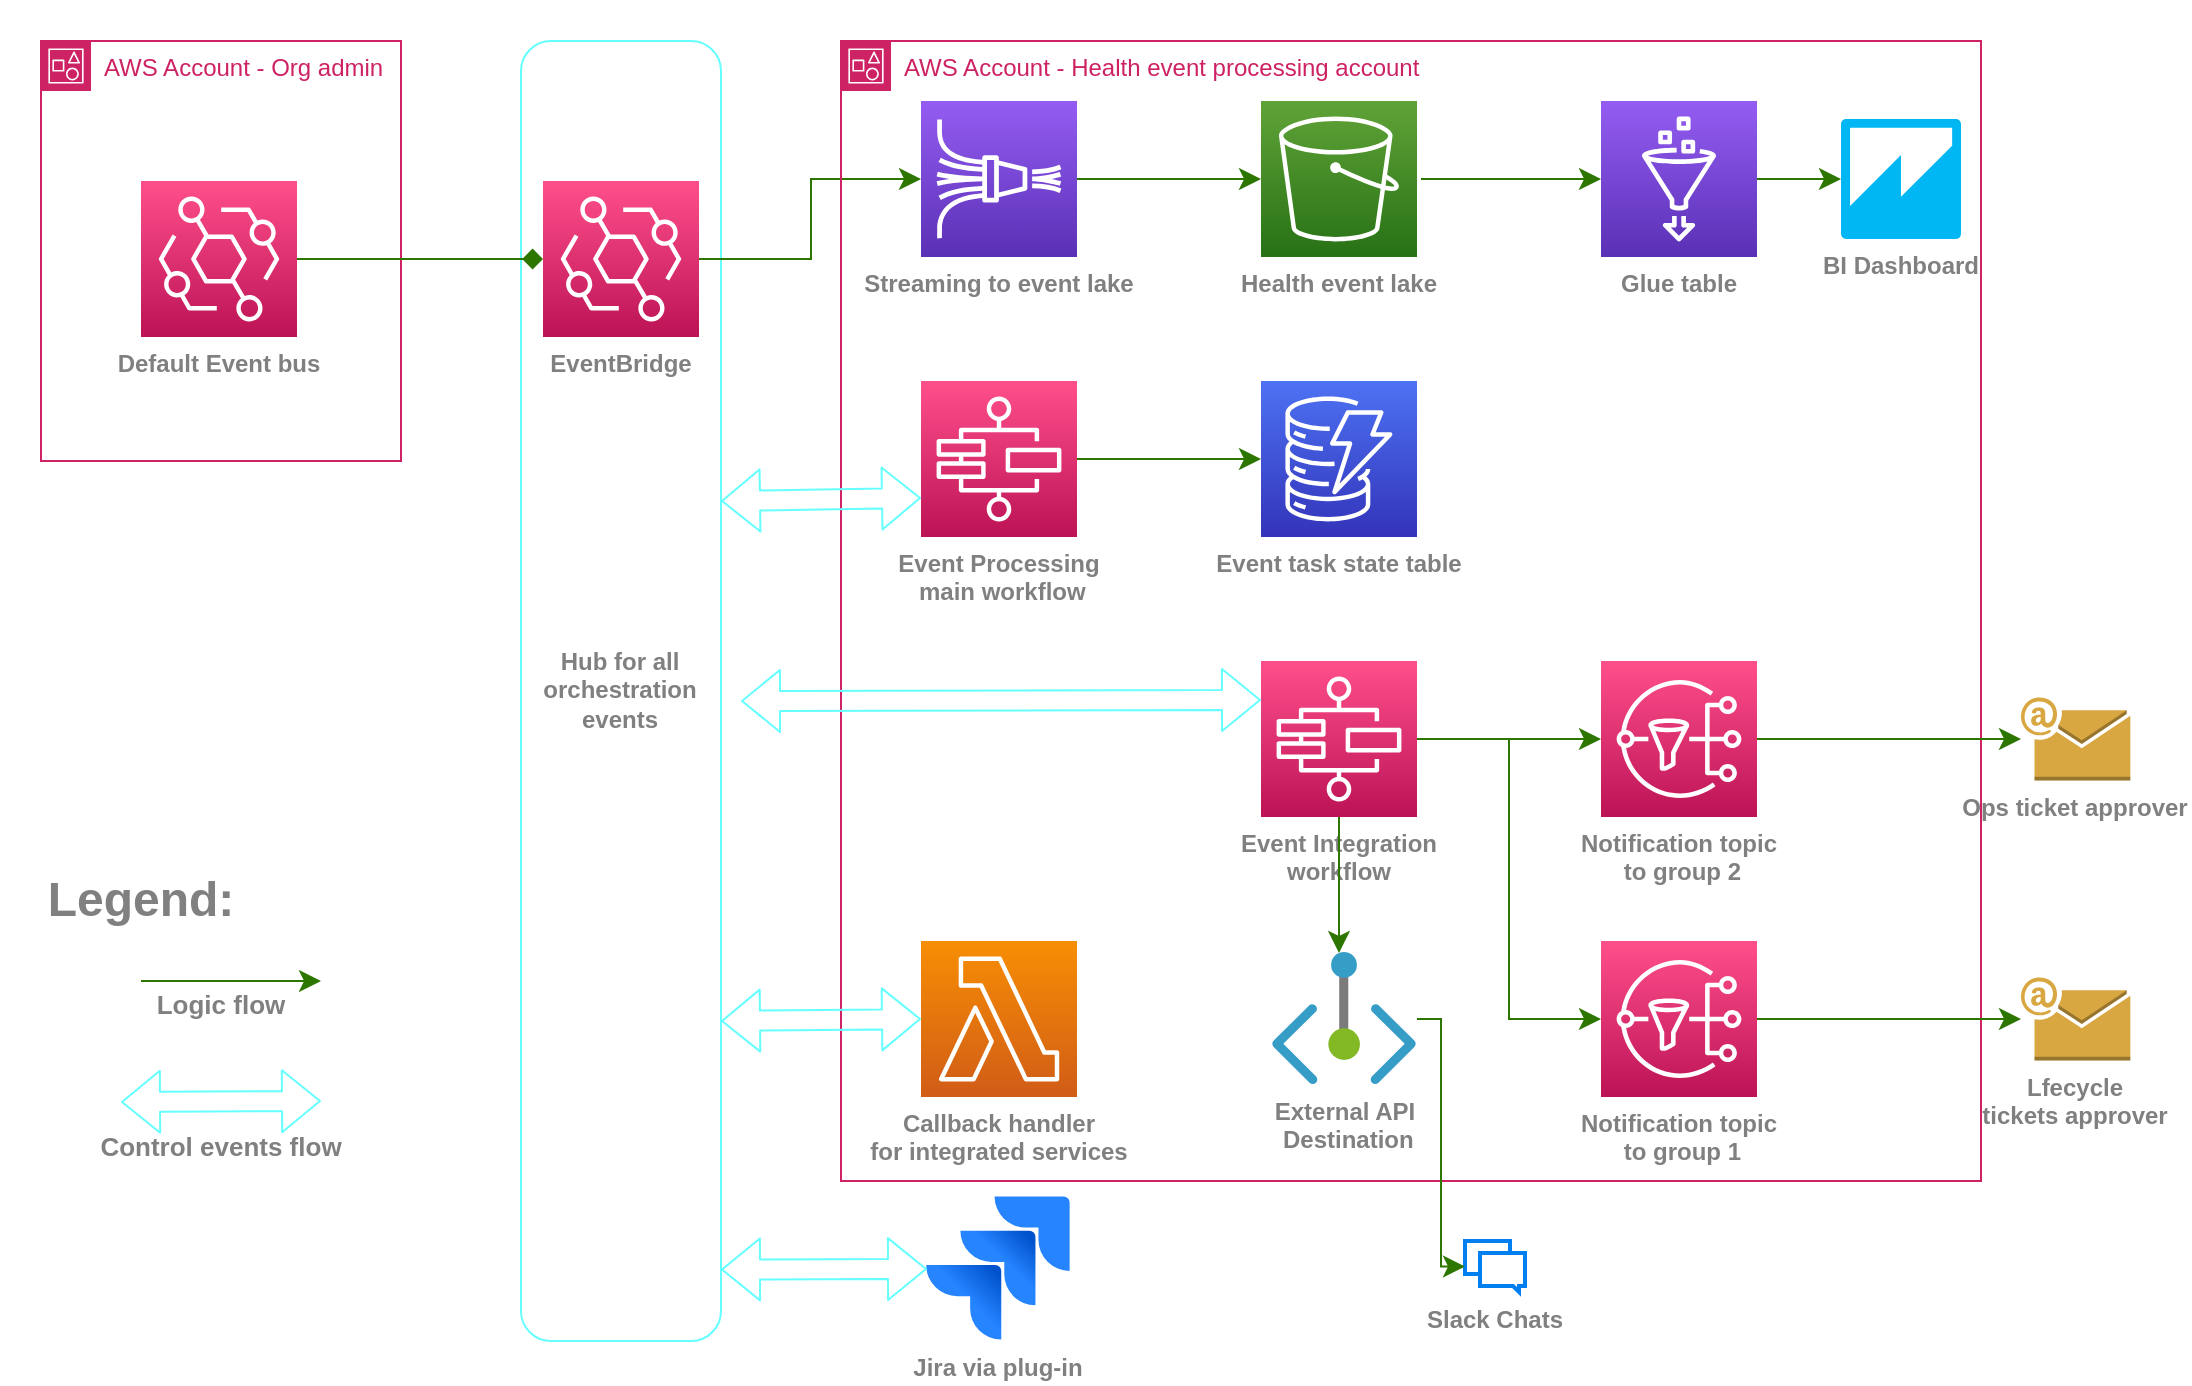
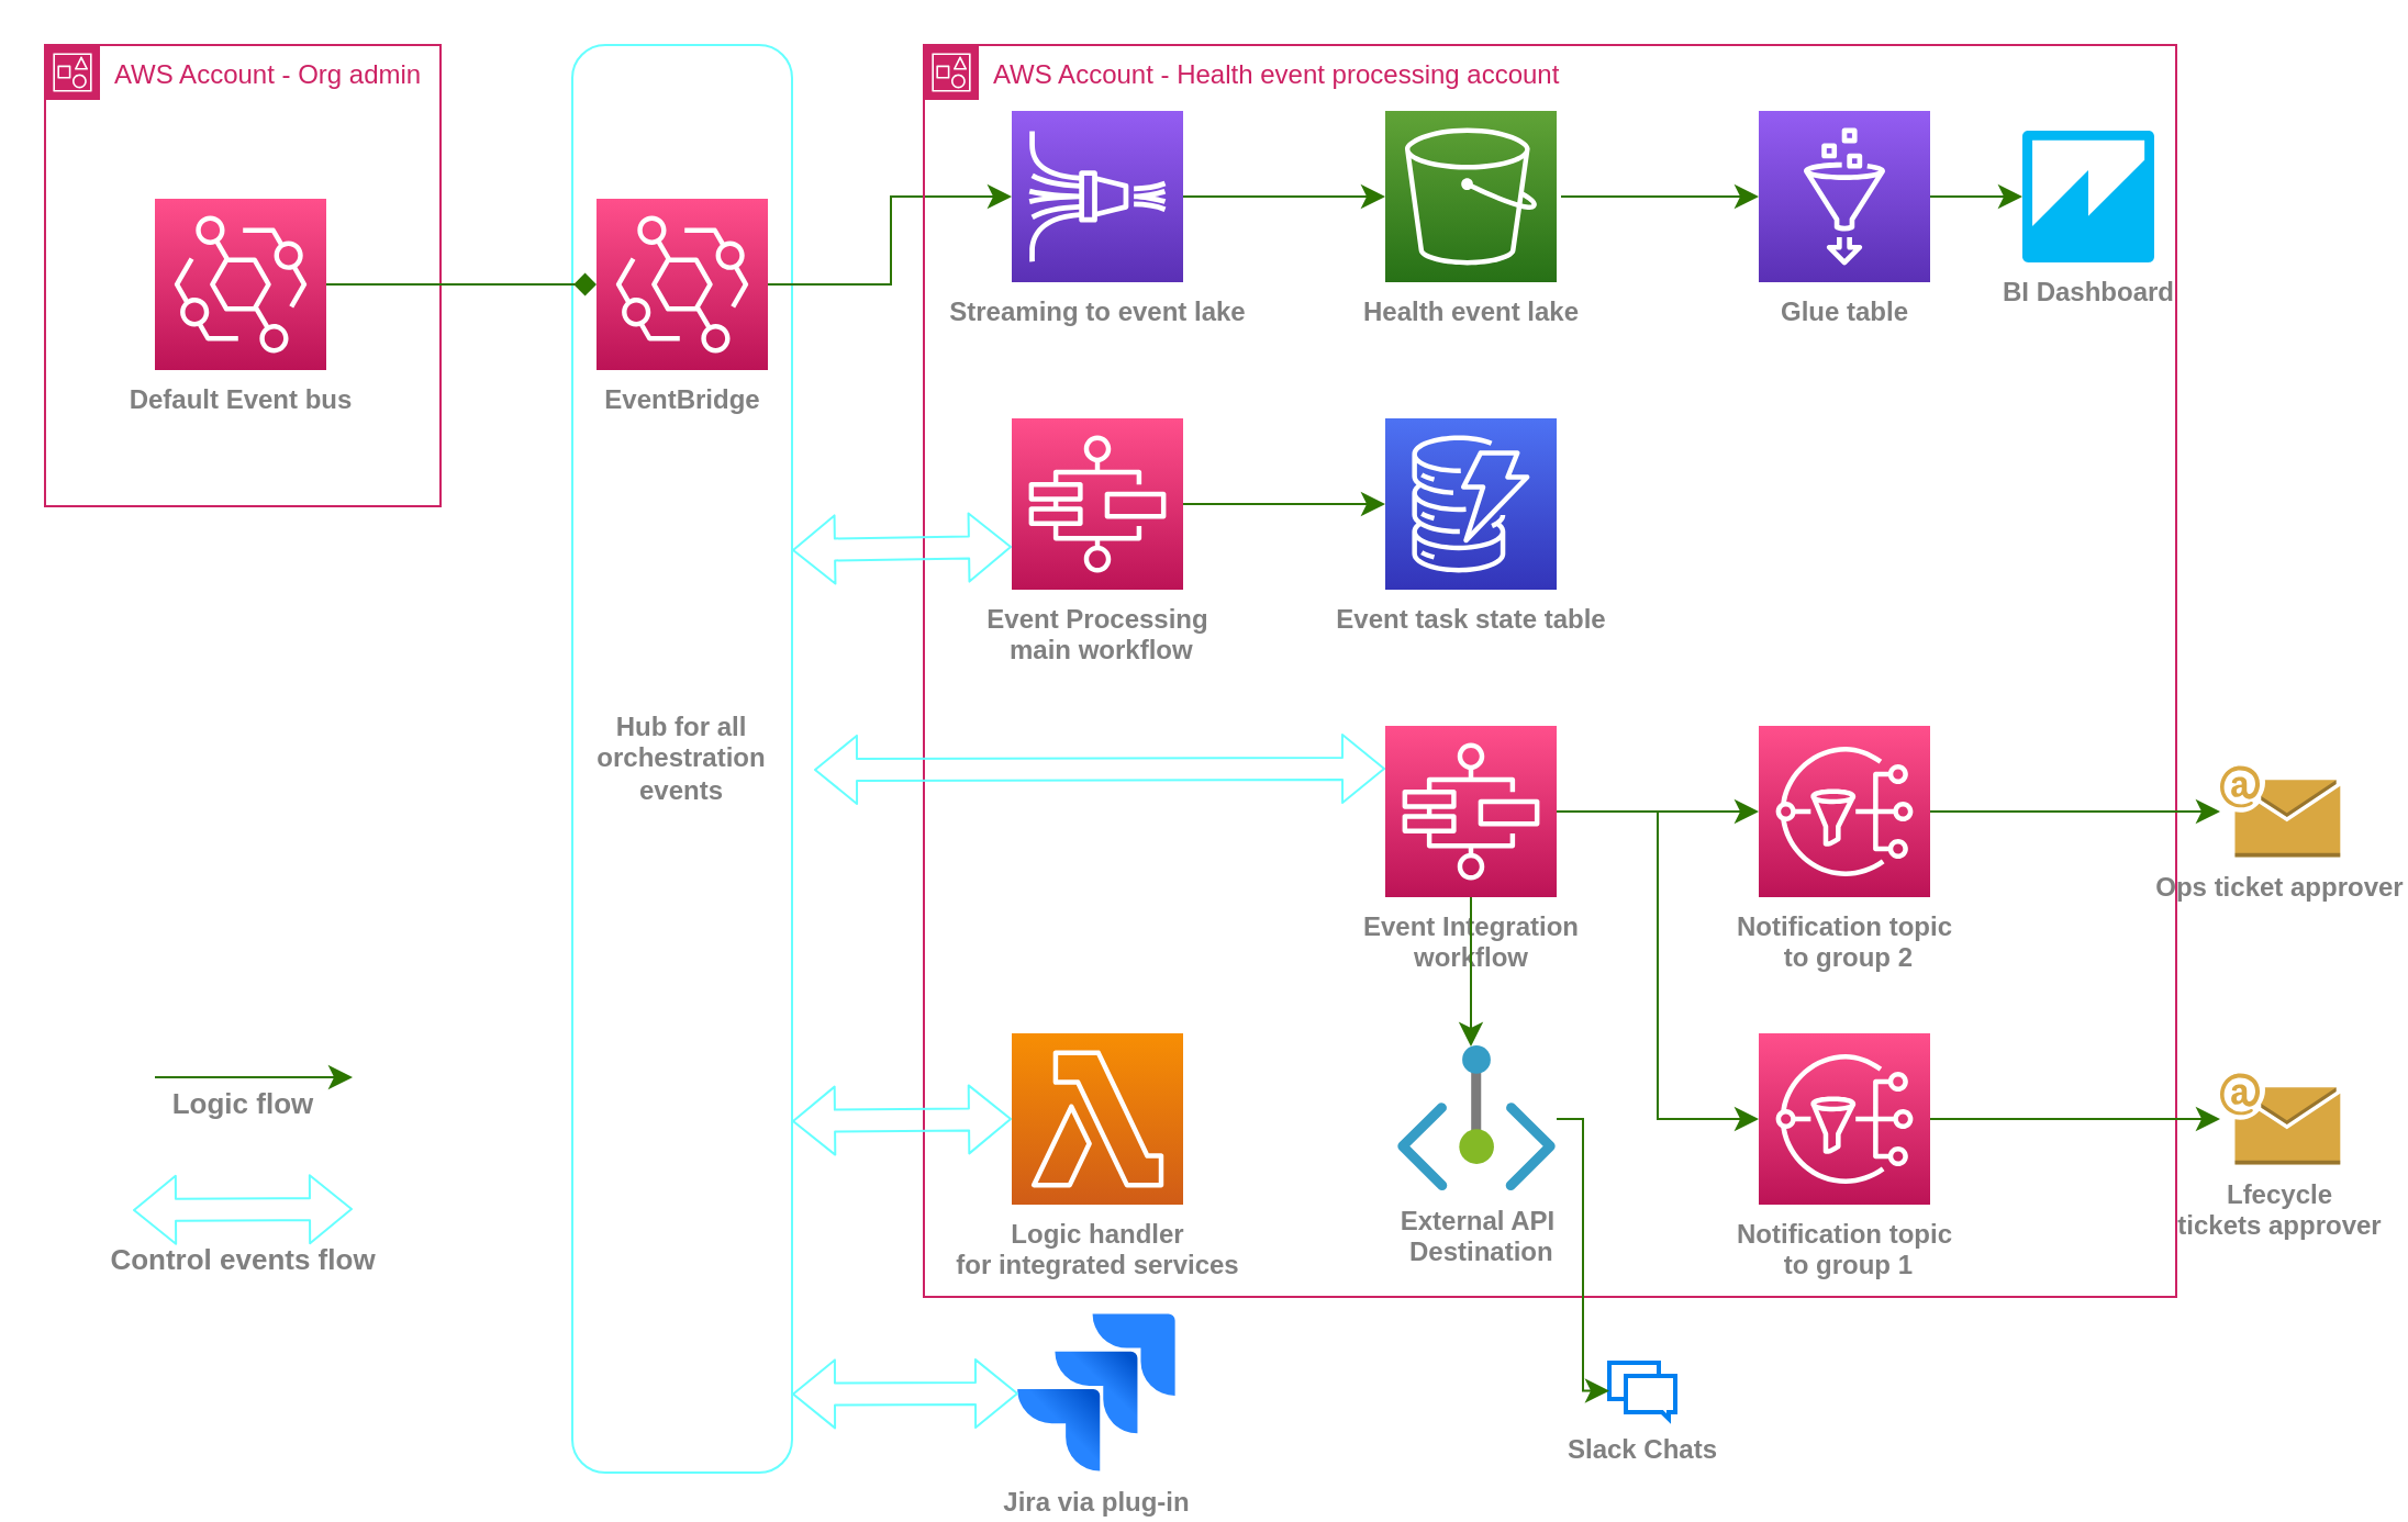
- <mxCell id="36" value="Legend:" style="text;strokeColor=none;fillColor=none;html=1;fontSize=24;fontStyle=1;verticalAlign=middle;align=center;labelBackgroundColor=none;fontColor=#808080;" vertex="1" parent="1"><mxGeometry x="20" y="430" width="100" height="40" as="geometry" /></mxCell>
- <mxCell id="16" value="&lt;font color=&quot;#808080&quot;&gt;&lt;b&gt;Callback handler&lt;br&gt;for integrated services&lt;br&gt;&lt;/b&gt;&lt;/font&gt;" style="sketch=0;points=[[0,0,0],[0.25,0,0],[0.5,0,0],[0.75,0,0],[1,0,0],[0,1,0],[0.25,1,0],[0.5,1,0],[0.75,1,0],[1,1,0],[0,0.25,0],[0,0.5,0],[0,0.75,0],[1,0.25,0],[1,0.5,0],[1,0.75,0]];outlineConnect=0;fontColor=#232F3E;gradientColor=#F78E04;gradientDirection=north;fillColor=#D05C17;strokeColor=#ffffff;dashed=0;verticalLabelPosition=bottom;verticalAlign=top;align=center;html=1;fontSize=12;fontStyle=0;aspect=fixed;shape=mxgraph.aws4.resourceIcon;resIcon=mxgraph.aws4.lambda;" vertex="1" parent="1"><mxGeometry x="460" y="470" width="78" height="78" as="geometry" /></mxCell>
+ <mxCell id="16" value="&lt;font color=&quot;#808080&quot;&gt;&lt;b&gt;Logic handler&lt;br&gt;for integrated services&lt;br&gt;&lt;/b&gt;&lt;/font&gt;" style="sketch=0;points=[[0,0,0],[0.25,0,0],[0.5,0,0],[0.75,0,0],[1,0,0],[0,1,0],[0.25,1,0],[0.5,1,0],[0.75,1,0],[1,1,0],[0,0.25,0],[0,0.5,0],[0,0.75,0],[1,0.25,0],[1,0.5,0],[1,0.75,0]];outlineConnect=0;fontColor=#232F3E;gradientColor=#F78E04;gradientDirection=north;fillColor=#D05C17;strokeColor=#ffffff;dashed=0;verticalLabelPosition=bottom;verticalAlign=top;align=center;html=1;fontSize=12;fontStyle=0;aspect=fixed;shape=mxgraph.aws4.resourceIcon;resIcon=mxgraph.aws4.lambda;" vertex="1" parent="1"><mxGeometry x="460" y="470" width="78" height="78" as="geometry" /></mxCell>
